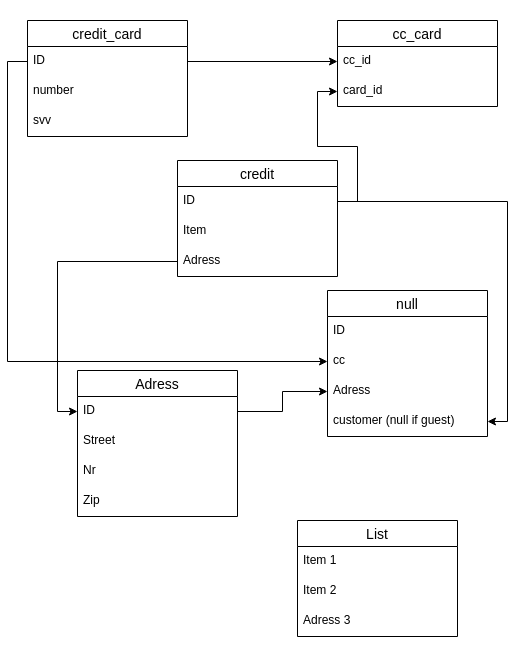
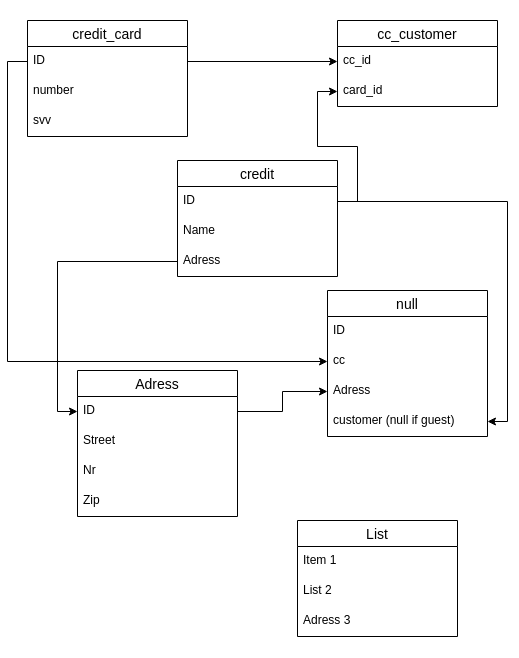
- <mxCell id="6" value="cc_card" style="swimlane;fontStyle=0;childLayout=stackLayout;horizontal=1;startSize=26;horizontalStack=0;resizeParent=1;resizeParentMax=0;resizeLast=0;collapsible=1;marginBottom=0;align=center;fontSize=14;" vertex="1" parent="1"><mxGeometry x="330" y="20" width="160" height="86" as="geometry" /></mxCell>
+ <mxCell id="6" value="cc_customer" style="swimlane;fontStyle=0;childLayout=stackLayout;horizontal=1;startSize=26;horizontalStack=0;resizeParent=1;resizeParentMax=0;resizeLast=0;collapsible=1;marginBottom=0;align=center;fontSize=14;" vertex="1" parent="1"><mxGeometry x="330" y="20" width="160" height="86" as="geometry" /></mxCell>
- <mxCell id="4" value="Item" style="text;strokeColor=none;fillColor=none;spacingLeft=4;spacingRight=4;overflow=hidden;rotatable=0;points=[[0,0.5],[1,0.5]];portConstraint=eastwest;fontSize=12;" vertex="1" parent="2"><mxGeometry y="56" width="160" height="30" as="geometry" /></mxCell>
+ <mxCell id="4" value="Name" style="text;strokeColor=none;fillColor=none;spacingLeft=4;spacingRight=4;overflow=hidden;rotatable=0;points=[[0,0.5],[1,0.5]];portConstraint=eastwest;fontSize=12;" vertex="1" parent="2"><mxGeometry y="56" width="160" height="30" as="geometry" /></mxCell>
- <mxCell id="31" value="Item 2" style="text;strokeColor=none;fillColor=none;spacingLeft=4;spacingRight=4;overflow=hidden;rotatable=0;points=[[0,0.5],[1,0.5]];portConstraint=eastwest;fontSize=12;" vertex="1" parent="29"><mxGeometry y="56" width="160" height="30" as="geometry" /></mxCell>
+ <mxCell id="31" value="List 2" style="text;strokeColor=none;fillColor=none;spacingLeft=4;spacingRight=4;overflow=hidden;rotatable=0;points=[[0,0.5],[1,0.5]];portConstraint=eastwest;fontSize=12;" vertex="1" parent="29"><mxGeometry y="56" width="160" height="30" as="geometry" /></mxCell>
